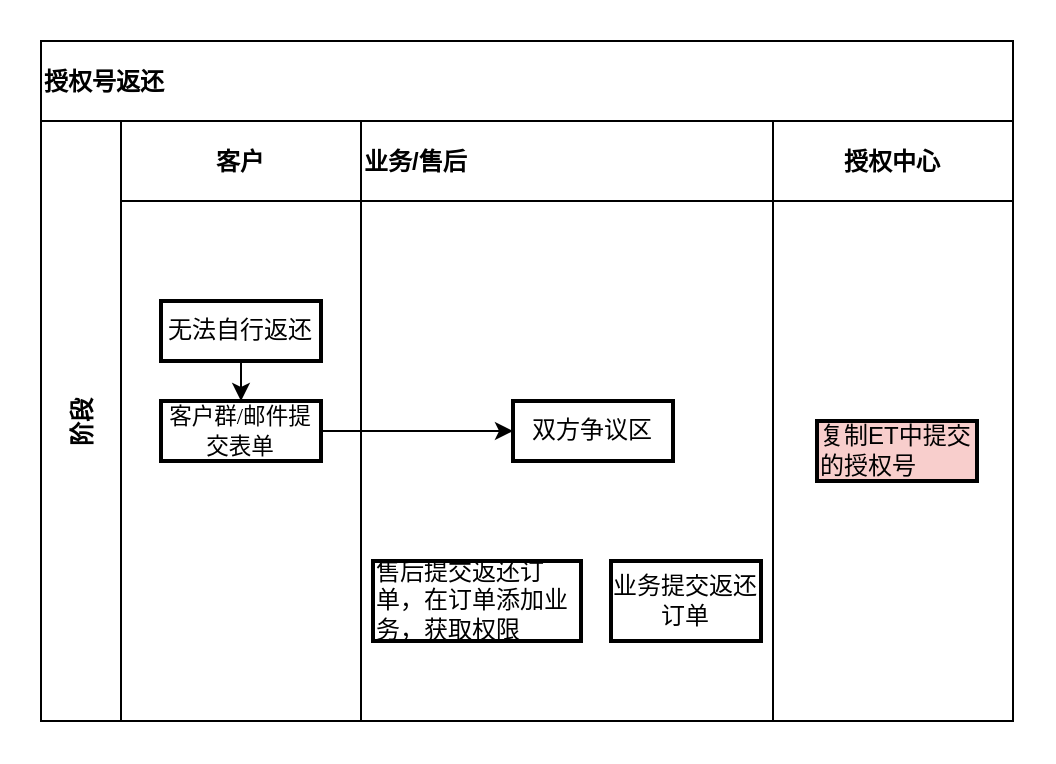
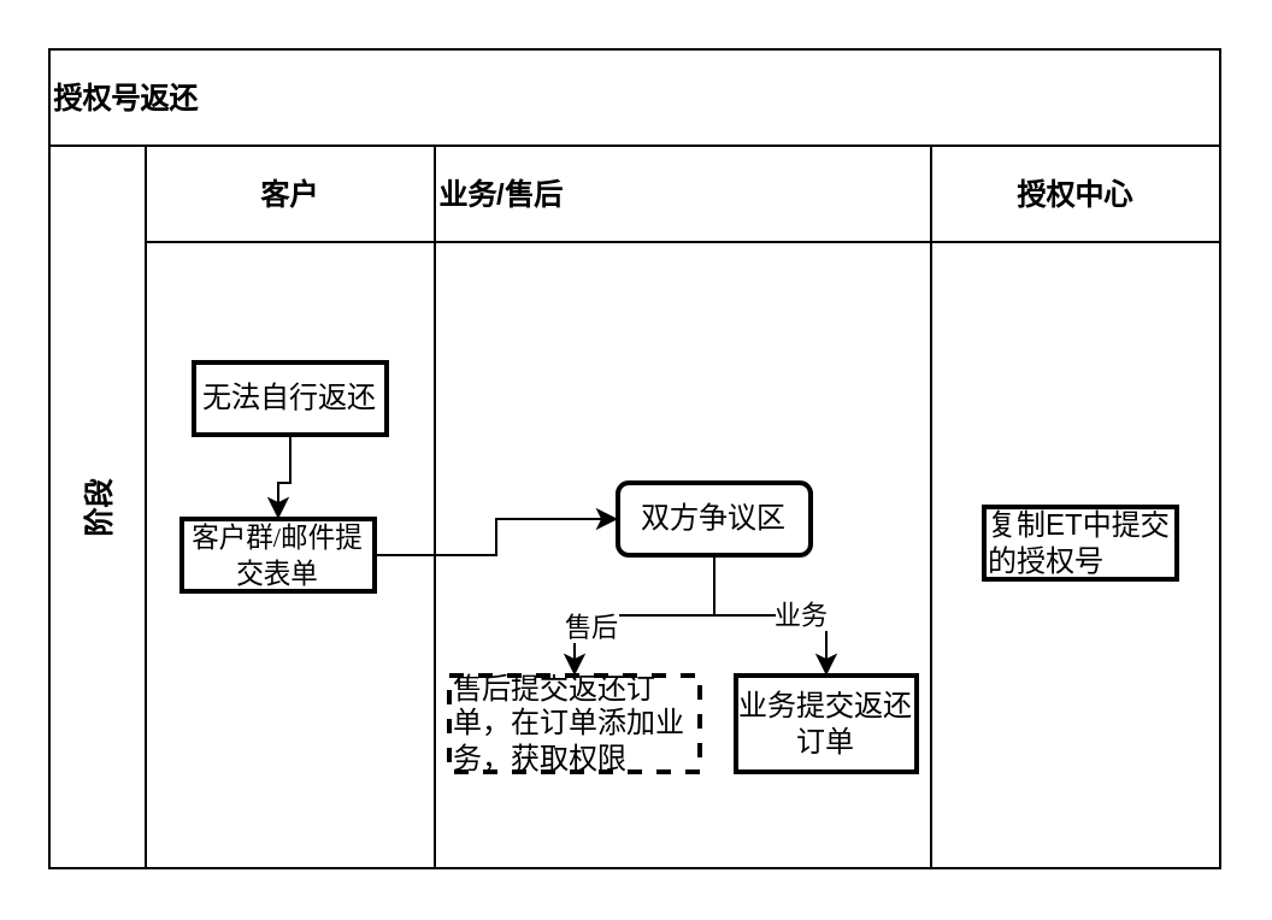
- <mxCell id="6" value="&lt;span style=&quot;font-family: SimSun; font-size: 11.29px;&quot;&gt;客户群/邮件提交表单&lt;/span&gt;" style="whiteSpace=wrap;html=1;strokeWidth=2;" vertex="1" parent="4"><mxGeometry x="20" y="140" width="80" height="30" as="geometry" /></mxCell>
+ <mxCell id="6" value="&lt;span style=&quot;font-family: SimSun; font-size: 11.29px;&quot;&gt;客户群/邮件提交表单&lt;/span&gt;" style="whiteSpace=wrap;html=1;strokeWidth=2;" vertex="1" parent="4"><mxGeometry x="15" y="155" width="80" height="30" as="geometry" /></mxCell>
- <mxCell id="11" value="双方争议区" style="whiteSpace=wrap;html=1;strokeWidth=2;" vertex="1" parent="8"><mxGeometry x="76" y="140" width="80" height="30" as="geometry" /></mxCell>
+ <mxCell id="11" value="双方争议区" style="whiteSpace=wrap;html=1;strokeWidth=2;rounded=1;" vertex="1" parent="8"><mxGeometry x="76" y="140" width="80" height="30" as="geometry" /></mxCell>
- <mxCell id="17" value="复制ET中提交的授权号" style="whiteSpace=wrap;html=1;align=left;strokeWidth=2;fillColor=#f8cecc;" vertex="1" parent="16"><mxGeometry x="22" y="150" width="80" height="30" as="geometry" /></mxCell>
+ <mxCell id="17" value="复制ET中提交的授权号" style="whiteSpace=wrap;html=1;align=left;strokeWidth=2;" vertex="1" parent="16"><mxGeometry x="22" y="150" width="80" height="30" as="geometry" /></mxCell>
+ <mxCell id="9" value="" style="edgeStyle=orthogonalEdgeStyle;rounded=0;orthogonalLoop=1;jettySize=auto;html=1;fontSize=11;" edge="1" parent="8" source="11" target="12"><mxGeometry relative="1" as="geometry" /></mxCell>
+ <mxCell id="10" value="售后" style="edgeLabel;html=1;align=center;verticalAlign=middle;resizable=0;points=[];fontSize=11;" vertex="1" connectable="0" parent="9"><mxGeometry x="-0.235" y="4" relative="1" as="geometry"><mxPoint x="-36" as="offset" /></mxGeometry></mxCell>
+ <mxCell id="14" value="" style="edgeStyle=orthogonalEdgeStyle;rounded=0;orthogonalLoop=1;jettySize=auto;html=1;fontSize=11;" edge="1" parent="8" source="11" target="13"><mxGeometry relative="1" as="geometry" /></mxCell>
+ <mxCell id="15" value="业务" style="edgeLabel;html=1;align=center;verticalAlign=middle;resizable=0;points=[];fontSize=11;" vertex="1" connectable="0" parent="14"><mxGeometry x="0.235" y="1" relative="1" as="geometry"><mxPoint as="offset" /></mxGeometry></mxCell>
- <mxCell id="12" value="售后提交返还订单，在订单添加业务，获取权限" style="whiteSpace=wrap;html=1;strokeWidth=2;align=left;" vertex="1" parent="8"><mxGeometry x="6" y="220" width="104" height="40" as="geometry" /></mxCell>
+ <mxCell id="12" value="售后提交返还订单，在订单添加业务，获取权限" style="whiteSpace=wrap;html=1;strokeWidth=2;align=left;dashed=1;" vertex="1" parent="8"><mxGeometry x="6" y="220" width="104" height="40" as="geometry" /></mxCell>
